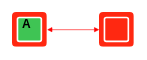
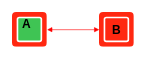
+ <mxCell id="4" value="&lt;b&gt;&lt;font style=&quot;font-size: 20px&quot;&gt;B&lt;/font&gt;&lt;/b&gt;" style="text;html=1;strokeColor=none;fillColor=none;align=center;verticalAlign=middle;whiteSpace=wrap;rounded=0;" parent="2" vertex="1"><mxGeometry x="9" y="18" width="40" height="20" as="geometry" /></mxCell>
